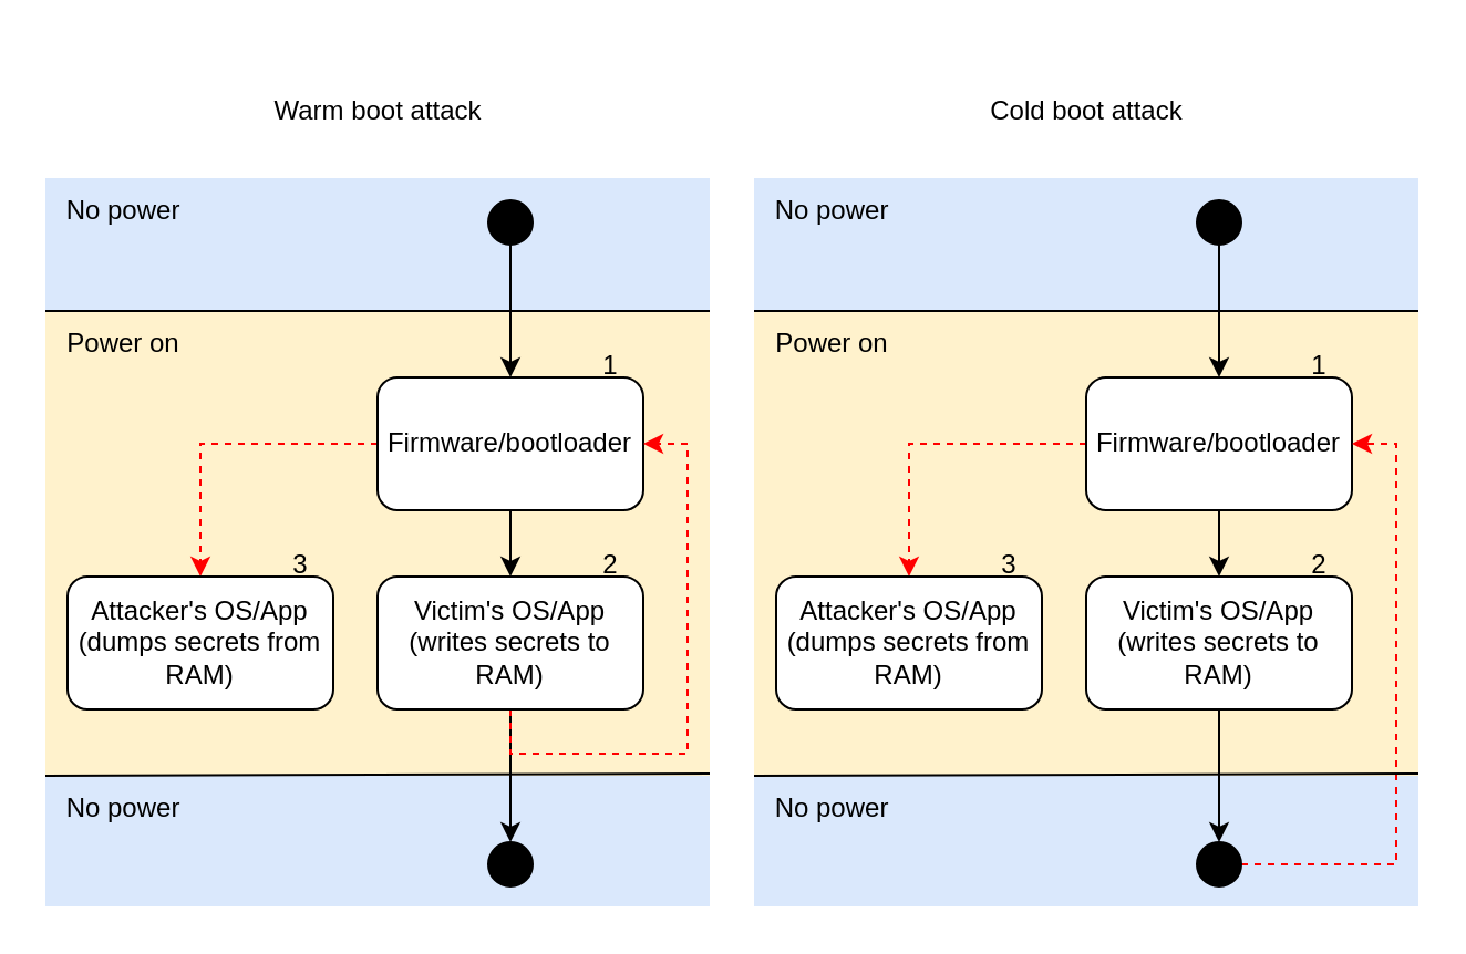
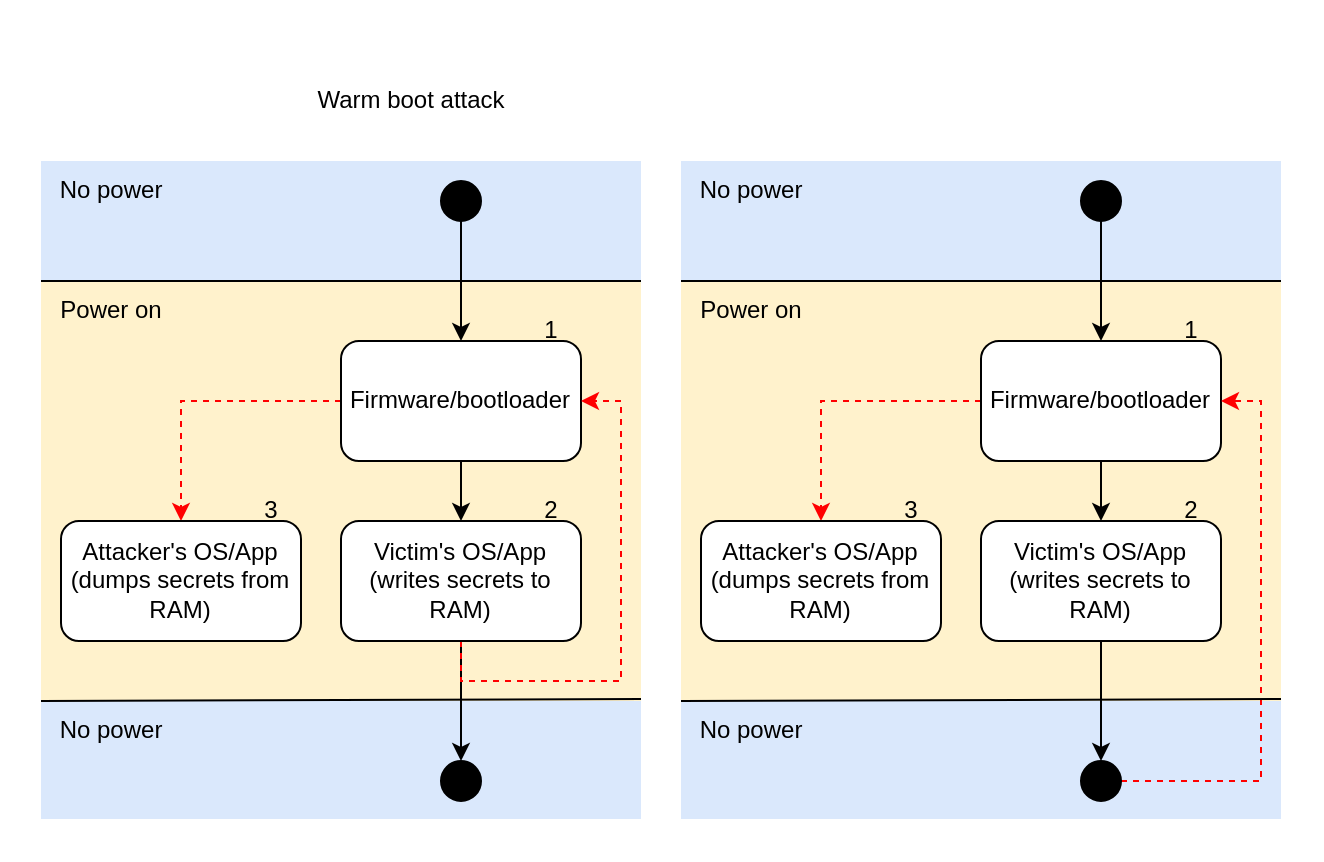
- <mxCell id="46" value="Warm boot attack" style="text;html=1;align=center;verticalAlign=middle;resizable=0;points=[];autosize=1;strokeColor=none;fillColor=none;" vertex="1" parent="1"><mxGeometry x="110" y="35" width="120" height="30" as="geometry" /></mxCell>
+ <mxCell id="46" value="Warm boot attack" style="text;html=1;align=center;verticalAlign=middle;resizable=0;points=[];autosize=1;strokeColor=none;fillColor=none;" vertex="1" parent="1"><mxGeometry x="145" y="35" width="120" height="30" as="geometry" /></mxCell>
- <mxCell id="47" value="Cold boot attack" style="text;html=1;align=center;verticalAlign=middle;resizable=0;points=[];autosize=1;strokeColor=none;fillColor=none;" vertex="1" parent="1"><mxGeometry x="435" y="35" width="110" height="30" as="geometry" /></mxCell>
